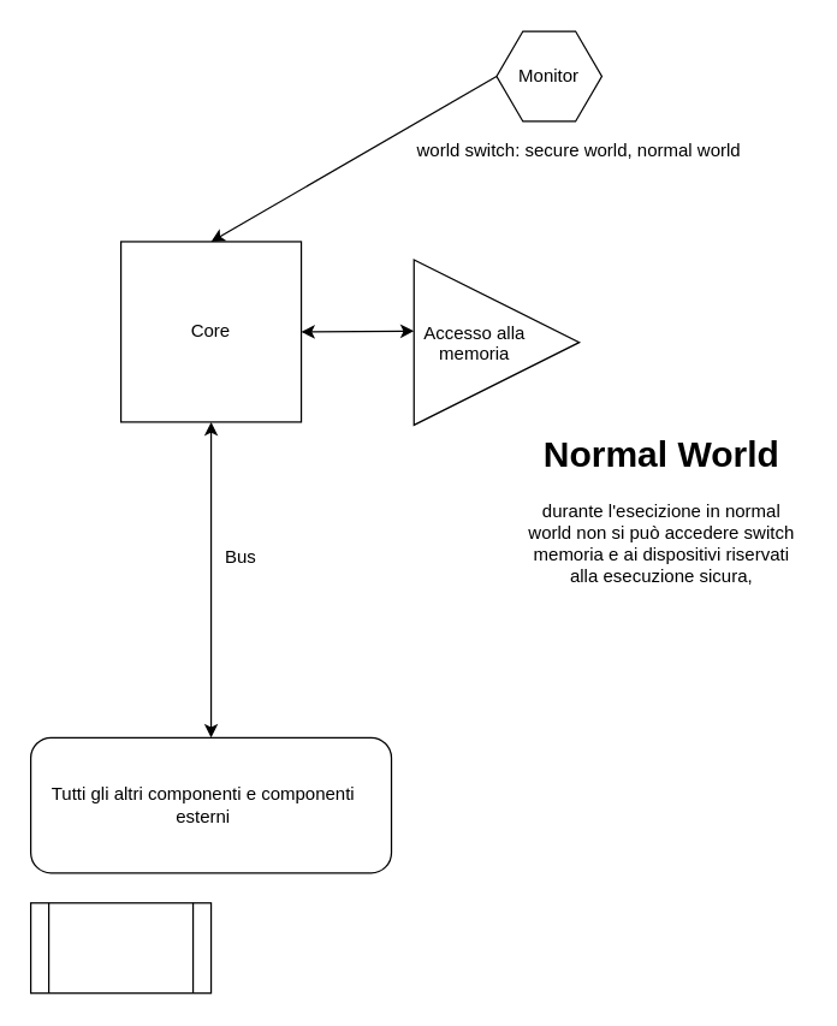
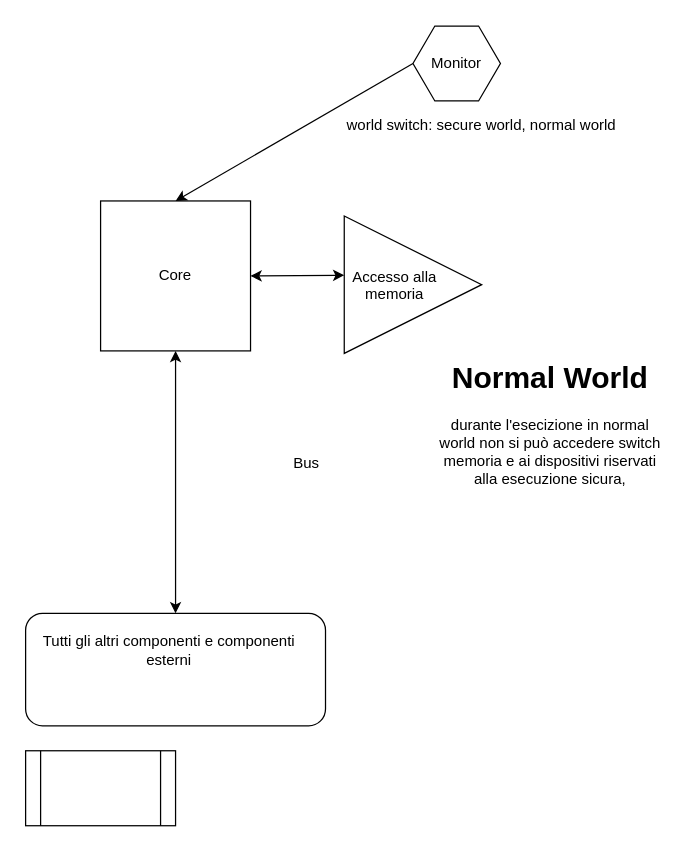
- <mxCell id="8" value="Bus" style="text;html=1;strokeColor=none;fillColor=none;align=center;verticalAlign=middle;whiteSpace=wrap;rounded=0;" parent="1" vertex="1"><mxGeometry x="140" y="360" width="40" height="20" as="geometry" /></mxCell>
+ <mxCell id="8" value="Bus" style="text;html=1;strokeColor=none;fillColor=none;align=center;verticalAlign=middle;whiteSpace=wrap;rounded=0;" parent="1" vertex="1"><mxGeometry x="225" y="360" width="40" height="20" as="geometry" /></mxCell>
- <mxCell id="9" value="&lt;div&gt;Tutti gli altri componenti e componenti esterni&lt;/div&gt;" style="text;html=1;strokeColor=none;fillColor=none;align=center;verticalAlign=middle;whiteSpace=wrap;rounded=0;" parent="1" vertex="1"><mxGeometry x="30" y="525" width="210" height="20" as="geometry" /></mxCell>
+ <mxCell id="9" value="&lt;div&gt;Tutti gli altri componenti e componenti esterni&lt;/div&gt;" style="text;html=1;strokeColor=none;fillColor=none;align=center;verticalAlign=middle;whiteSpace=wrap;rounded=0;" parent="1" vertex="1"><mxGeometry x="30" y="510" width="210" height="20" as="geometry" /></mxCell>
